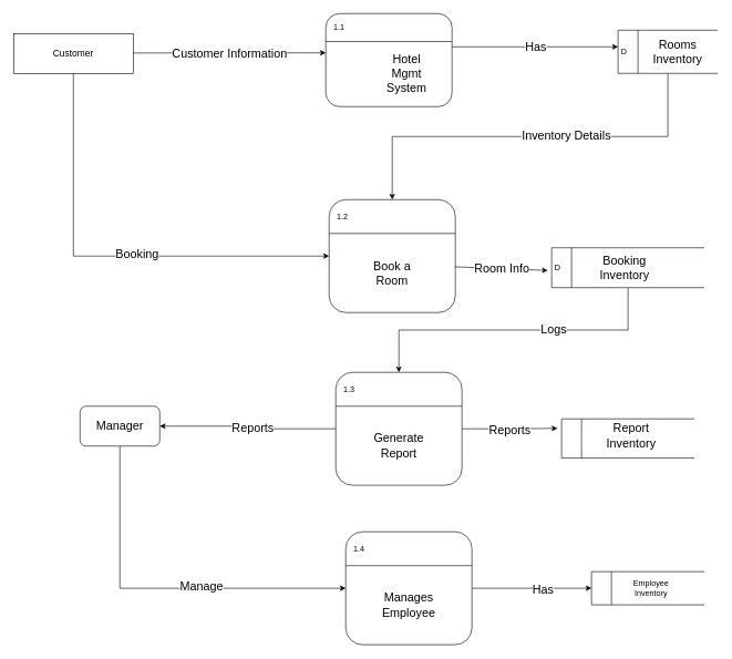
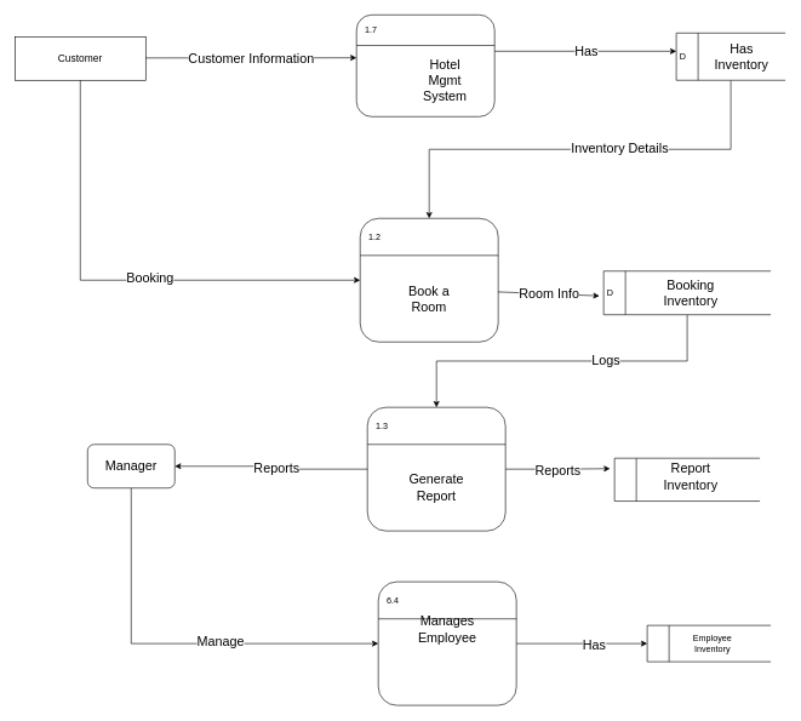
- <mxCell id="6" value="1.1" style="text;html=1;strokeColor=none;fillColor=none;align=center;verticalAlign=middle;whiteSpace=wrap;rounded=0;" parent="2" vertex="1"><mxGeometry x="-10" width="60" height="42" as="geometry" /></mxCell>
+ <mxCell id="6" value="1.7" style="text;html=1;strokeColor=none;fillColor=none;align=center;verticalAlign=middle;whiteSpace=wrap;rounded=0;" parent="2" vertex="1"><mxGeometry x="-10" width="60" height="42" as="geometry" /></mxCell>
- <mxCell id="22" value="&lt;font style=&quot;font-size: 18px;&quot;&gt;Rooms&lt;br&gt;Inventory&lt;br&gt;&lt;/font&gt;" style="text;html=1;strokeColor=none;fillColor=none;align=center;verticalAlign=middle;whiteSpace=wrap;rounded=0;" parent="1" vertex="1"><mxGeometry x="990" y="62.5" width="60" height="30" as="geometry" /></mxCell>
+ <mxCell id="22" value="&lt;font style=&quot;font-size: 18px;&quot;&gt;Has&lt;br&gt;Inventory&lt;br&gt;&lt;/font&gt;" style="text;html=1;strokeColor=none;fillColor=none;align=center;verticalAlign=middle;whiteSpace=wrap;rounded=0;" parent="1" vertex="1"><mxGeometry x="990" y="62.5" width="60" height="30" as="geometry" /></mxCell>
- <mxCell id="26" value="&lt;font style=&quot;font-size: 18px;&quot;&gt;Booking Inventory&lt;/font&gt;" style="text;html=1;strokeColor=none;fillColor=none;align=center;verticalAlign=middle;whiteSpace=wrap;rounded=0;" parent="1" vertex="1"><mxGeometry x="910" y="387.5" width="60" height="30" as="geometry" /></mxCell>
+ <mxCell id="26" value="&lt;font style=&quot;font-size: 18px;&quot;&gt;Booking Inventory&lt;/font&gt;" style="text;html=1;strokeColor=none;fillColor=none;align=center;verticalAlign=middle;whiteSpace=wrap;rounded=0;" parent="1" vertex="1"><mxGeometry x="920" y="387.5" width="60" height="30" as="geometry" /></mxCell>
- <mxCell id="49" value="1.4" style="text;html=1;strokeColor=none;fillColor=none;align=center;verticalAlign=middle;whiteSpace=wrap;rounded=0;" parent="45" vertex="1"><mxGeometry x="-10" width="60" height="51" as="geometry" /></mxCell>
+ <mxCell id="49" value="6.4" style="text;html=1;strokeColor=none;fillColor=none;align=center;verticalAlign=middle;whiteSpace=wrap;rounded=0;" parent="45" vertex="1"><mxGeometry x="-10" width="60" height="51" as="geometry" /></mxCell>
- <mxCell id="48" value="&lt;span style=&quot;font-size: 18px;&quot;&gt;Manages Employee&lt;/span&gt;" style="text;html=1;strokeColor=none;fillColor=none;align=center;verticalAlign=middle;whiteSpace=wrap;rounded=0;" parent="45" vertex="1"><mxGeometry x="65" y="85" width="60" height="51" as="geometry" /></mxCell>
+ <mxCell id="48" value="&lt;span style=&quot;font-size: 18px;&quot;&gt;Manages Employee&lt;/span&gt;" style="text;html=1;strokeColor=none;fillColor=none;align=center;verticalAlign=middle;whiteSpace=wrap;rounded=0;" parent="45" vertex="1"><mxGeometry x="65" y="40" width="60" height="51" as="geometry" /></mxCell>
